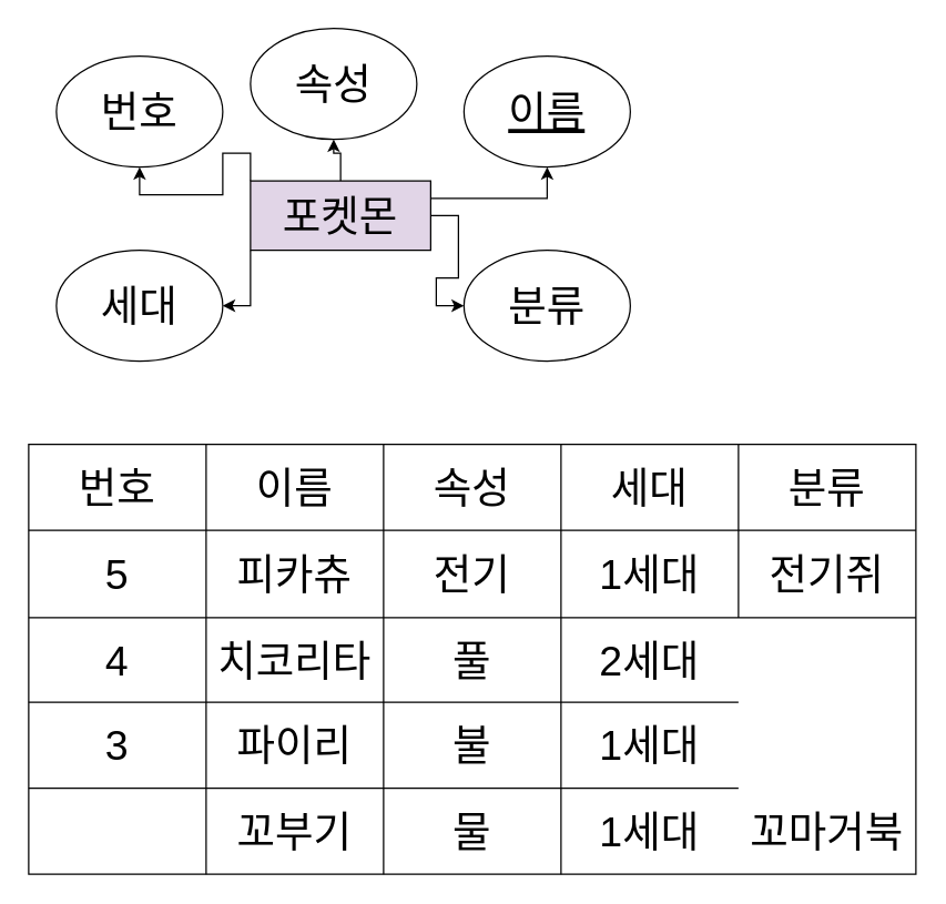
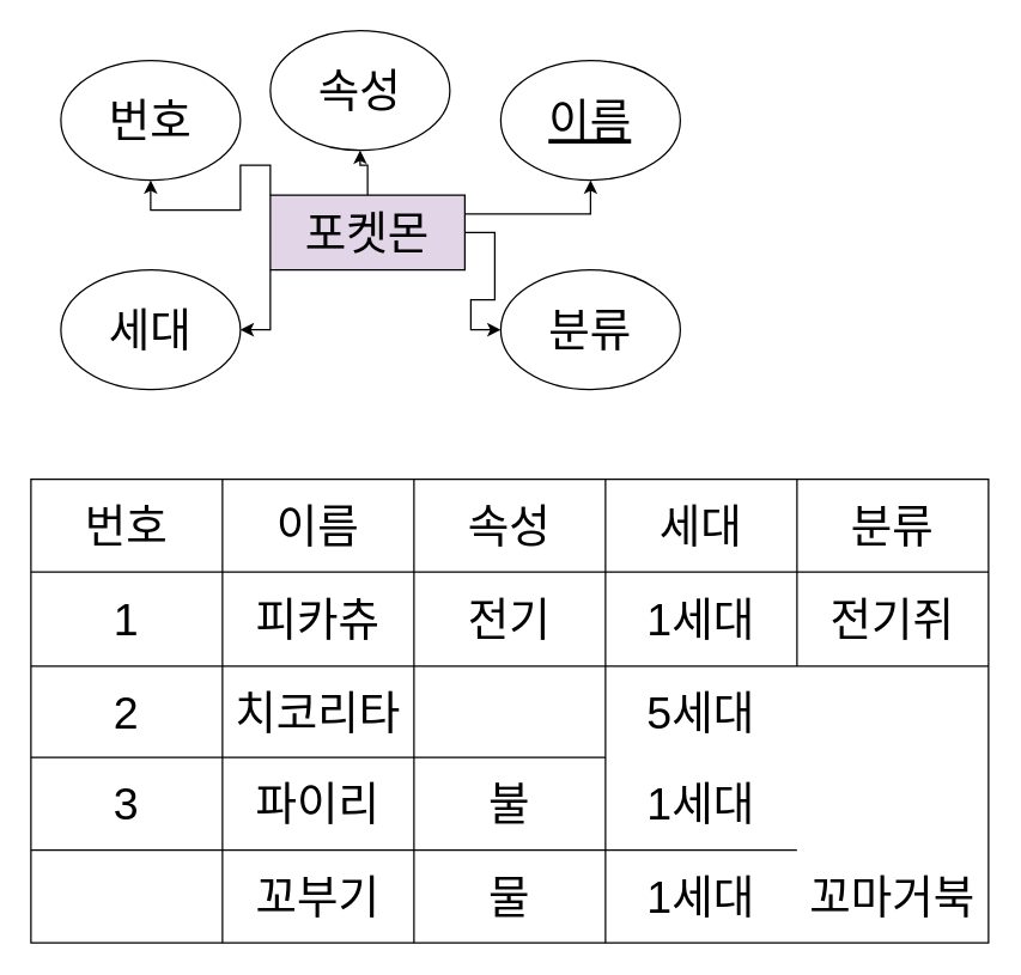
- <mxCell id="21" value="5" style="shape=partialRectangle;html=1;whiteSpace=wrap;connectable=0;fillColor=none;top=0;left=0;bottom=0;right=0;overflow=hidden;pointerEvents=1;fontFamily=Helvetica;fontSize=30;fontColor=default;startSize=0;strokeColor=default;" parent="20" vertex="1"><mxGeometry width="128" height="63" as="geometry"><mxRectangle width="128" height="63" as="alternateBounds" /></mxGeometry></mxCell>
+ <mxCell id="21" value="1" style="shape=partialRectangle;html=1;whiteSpace=wrap;connectable=0;fillColor=none;top=0;left=0;bottom=0;right=0;overflow=hidden;pointerEvents=1;fontFamily=Helvetica;fontSize=30;fontColor=default;startSize=0;strokeColor=default;" parent="20" vertex="1"><mxGeometry width="128" height="63" as="geometry"><mxRectangle width="128" height="63" as="alternateBounds" /></mxGeometry></mxCell>
- <mxCell id="29" value="풀" style="shape=partialRectangle;html=1;whiteSpace=wrap;connectable=0;fillColor=none;top=0;left=0;bottom=0;right=0;overflow=hidden;pointerEvents=1;fontFamily=Helvetica;fontSize=30;fontColor=default;startSize=0;strokeColor=default;" parent="26" vertex="1"><mxGeometry x="256" width="128" height="61" as="geometry"><mxRectangle width="128" height="61" as="alternateBounds" /></mxGeometry></mxCell>
- <mxCell id="27" value="4" style="shape=partialRectangle;html=1;whiteSpace=wrap;connectable=0;fillColor=none;top=0;left=0;bottom=0;right=0;overflow=hidden;pointerEvents=1;fontFamily=Helvetica;fontSize=30;fontColor=default;startSize=0;strokeColor=default;" parent="26" vertex="1"><mxGeometry width="128" height="61" as="geometry"><mxRectangle width="128" height="61" as="alternateBounds" /></mxGeometry></mxCell>
+ <mxCell id="27" value="2" style="shape=partialRectangle;html=1;whiteSpace=wrap;connectable=0;fillColor=none;top=0;left=0;bottom=0;right=0;overflow=hidden;pointerEvents=1;fontFamily=Helvetica;fontSize=30;fontColor=default;startSize=0;strokeColor=default;" parent="26" vertex="1"><mxGeometry width="128" height="61" as="geometry"><mxRectangle width="128" height="61" as="alternateBounds" /></mxGeometry></mxCell>
- <mxCell id="30" value="2세대" style="shape=partialRectangle;html=1;whiteSpace=wrap;connectable=0;fillColor=none;top=0;left=0;bottom=0;right=0;overflow=hidden;pointerEvents=1;fontFamily=Helvetica;fontSize=30;fontColor=default;startSize=0;strokeColor=default;" parent="26" vertex="1"><mxGeometry x="384" width="128" height="61" as="geometry"><mxRectangle width="128" height="61" as="alternateBounds" /></mxGeometry></mxCell>
+ <mxCell id="30" value="5세대" style="shape=partialRectangle;html=1;whiteSpace=wrap;connectable=0;fillColor=none;top=0;left=0;bottom=0;right=0;overflow=hidden;pointerEvents=1;fontFamily=Helvetica;fontSize=30;fontColor=default;startSize=0;strokeColor=default;" parent="26" vertex="1"><mxGeometry x="384" width="128" height="61" as="geometry"><mxRectangle width="128" height="61" as="alternateBounds" /></mxGeometry></mxCell>
